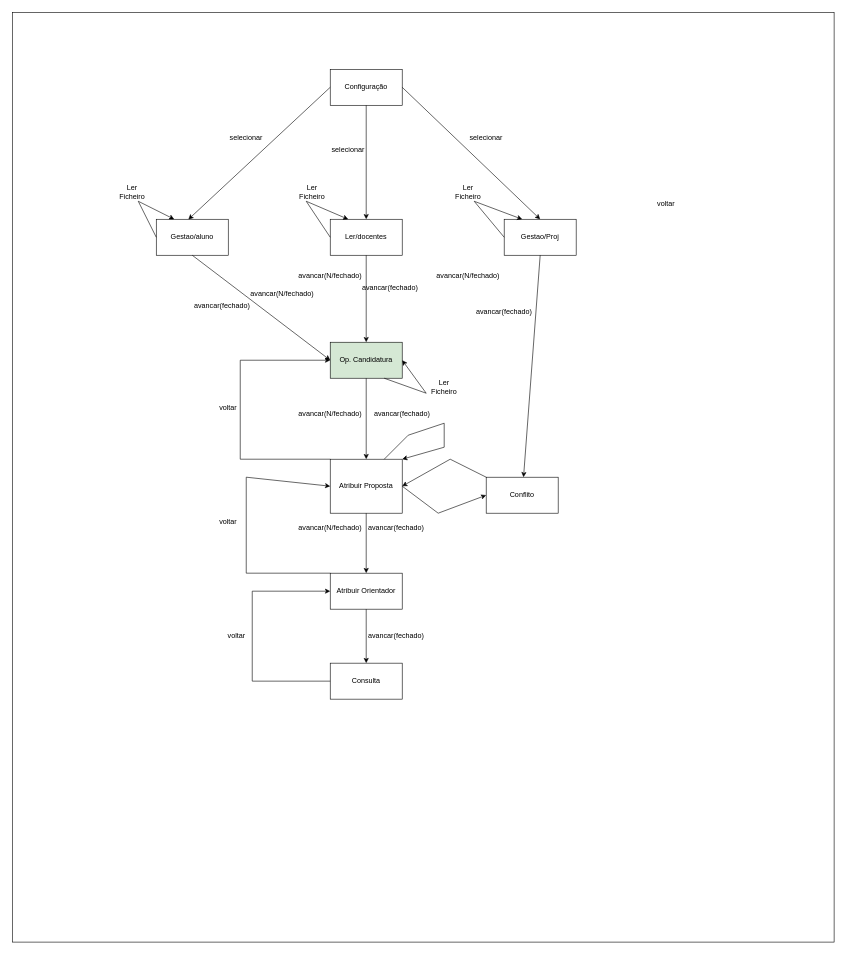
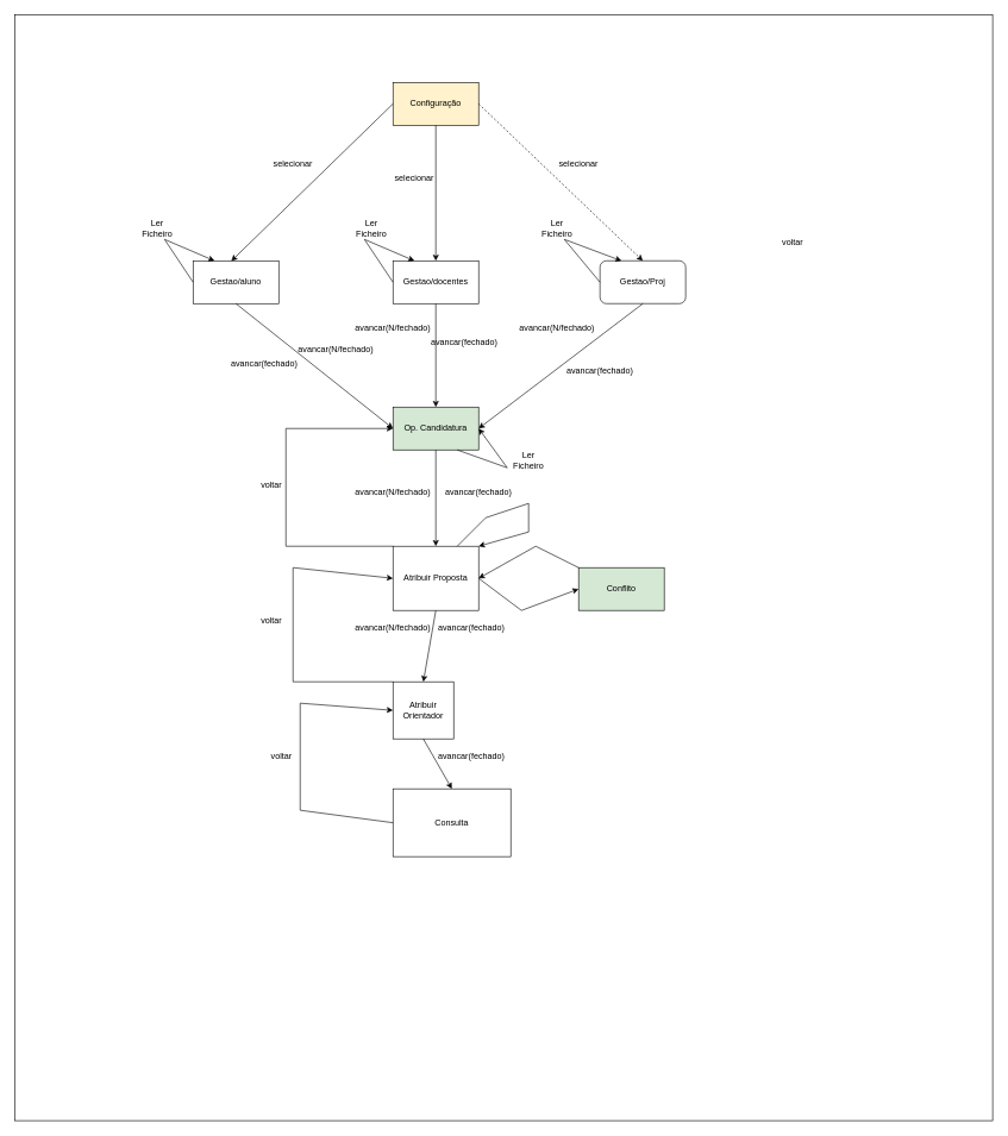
- <mxCell id="3" value="Configuração" style="rounded=0;whiteSpace=wrap;html=1;" parent="1" vertex="1"><mxGeometry x="550" y="115" width="120" height="60" as="geometry" /></mxCell>
+ <mxCell id="3" value="Configuração" style="rounded=0;whiteSpace=wrap;html=1;fillColor=#fff2cc;" parent="1" vertex="1"><mxGeometry x="550" y="115" width="120" height="60" as="geometry" /></mxCell>
- <mxCell id="13" value="" style="endArrow=classic;html=1;rounded=0;exitX=1;exitY=0.5;exitDx=0;exitDy=0;entryX=0.5;entryY=0;entryDx=0;entryDy=0;" parent="1" source="3" target="7" edge="1"><mxGeometry width="50" height="50" relative="1" as="geometry"><mxPoint x="1026.48" y="165" as="sourcePoint" /><mxPoint x="790" y="385.3" as="targetPoint" /></mxGeometry></mxCell>
+ <mxCell id="13" value="" style="endArrow=classic;html=1;rounded=0;exitX=1;exitY=0.5;exitDx=0;exitDy=0;entryX=0.5;entryY=0;entryDx=0;entryDy=0;dashed=1;" parent="1" source="3" target="7" edge="1"><mxGeometry width="50" height="50" relative="1" as="geometry"><mxPoint x="1026.48" y="165" as="sourcePoint" /><mxPoint x="790" y="385.3" as="targetPoint" /></mxGeometry></mxCell>
- <mxCell id="4" value="Gestao/aluno" style="rounded=0;whiteSpace=wrap;html=1;" parent="1" vertex="1"><mxGeometry x="260" y="365" width="120" height="60" as="geometry" /></mxCell>
+ <mxCell id="4" value="Gestao/aluno" style="rounded=0;whiteSpace=wrap;html=1;" parent="1" vertex="1"><mxGeometry x="270" y="365" width="120" height="60" as="geometry" /></mxCell>
- <mxCell id="9" value="Ler/docentes" style="rounded=0;whiteSpace=wrap;html=1;" parent="1" vertex="1"><mxGeometry x="550" y="365" width="120" height="60" as="geometry" /></mxCell>
+ <mxCell id="9" value="Gestao/docentes" style="rounded=0;whiteSpace=wrap;html=1;" parent="1" vertex="1"><mxGeometry x="550" y="365" width="120" height="60" as="geometry" /></mxCell>
- <mxCell id="7" value="Gestao/Proj" style="rounded=0;whiteSpace=wrap;html=1;" parent="1" vertex="1"><mxGeometry x="840" y="365" width="120" height="60" as="geometry" /></mxCell>
+ <mxCell id="7" value="Gestao/Proj" style="whiteSpace=wrap;html=1;rounded=1;" parent="1" vertex="1"><mxGeometry x="840" y="365" width="120" height="60" as="geometry" /></mxCell>
- <mxCell id="16" value="" style="endArrow=classic;html=1;rounded=0;exitX=0.5;exitY=1;exitDx=0;exitDy=0;" parent="1" source="7" target="49" edge="1"><mxGeometry width="50" height="50" relative="1" as="geometry"><mxPoint x="810" y="455" as="sourcePoint" /><mxPoint x="1040" y="630" as="targetPoint" /></mxGeometry></mxCell>
+ <mxCell id="16" value="" style="endArrow=classic;html=1;rounded=0;exitX=0.5;exitY=1;exitDx=0;exitDy=0;entryX=1;entryY=0.5;entryDx=0;entryDy=0;" parent="1" source="7" target="5" edge="1"><mxGeometry width="50" height="50" relative="1" as="geometry"><mxPoint x="810" y="455" as="sourcePoint" /><mxPoint x="1040" y="630" as="targetPoint" /></mxGeometry></mxCell>
- <mxCell id="49" value="Conflito" style="rounded=0;whiteSpace=wrap;html=1;" vertex="1" parent="1"><mxGeometry x="810" y="795" width="120" height="60" as="geometry" /></mxCell>
+ <mxCell id="49" value="Conflito" style="rounded=0;whiteSpace=wrap;html=1;fillColor=#d5e8d4;" vertex="1" parent="1"><mxGeometry x="810" y="795" width="120" height="60" as="geometry" /></mxCell>
- <mxCell id="8" value="Atribuir Orientador" style="rounded=0;whiteSpace=wrap;html=1;" parent="1" vertex="1"><mxGeometry x="550" y="955" width="120" height="60" as="geometry" /></mxCell>
+ <mxCell id="8" value="Atribuir Orientador" style="rounded=0;whiteSpace=wrap;html=1;" parent="1" vertex="1"><mxGeometry x="550" y="955" width="85" height="80" as="geometry" /></mxCell>
- <mxCell id="10" value="Consulta" style="rounded=0;whiteSpace=wrap;html=1;" parent="1" vertex="1"><mxGeometry x="550" y="1105" width="120" height="60" as="geometry" /></mxCell>
+ <mxCell id="10" value="Consulta" style="rounded=0;whiteSpace=wrap;html=1;" parent="1" vertex="1"><mxGeometry x="550" y="1105" width="165" height="95" as="geometry" /></mxCell>
